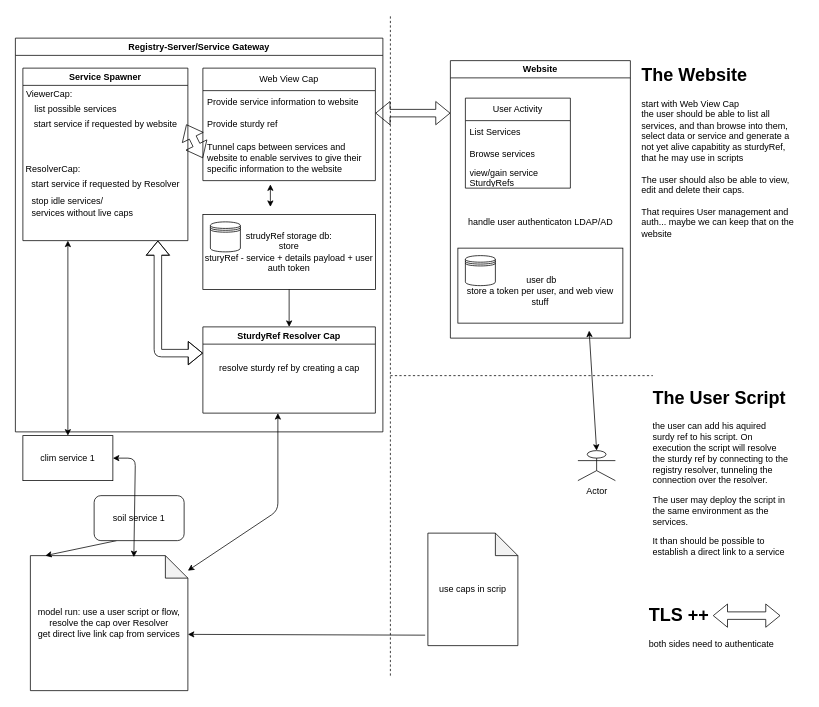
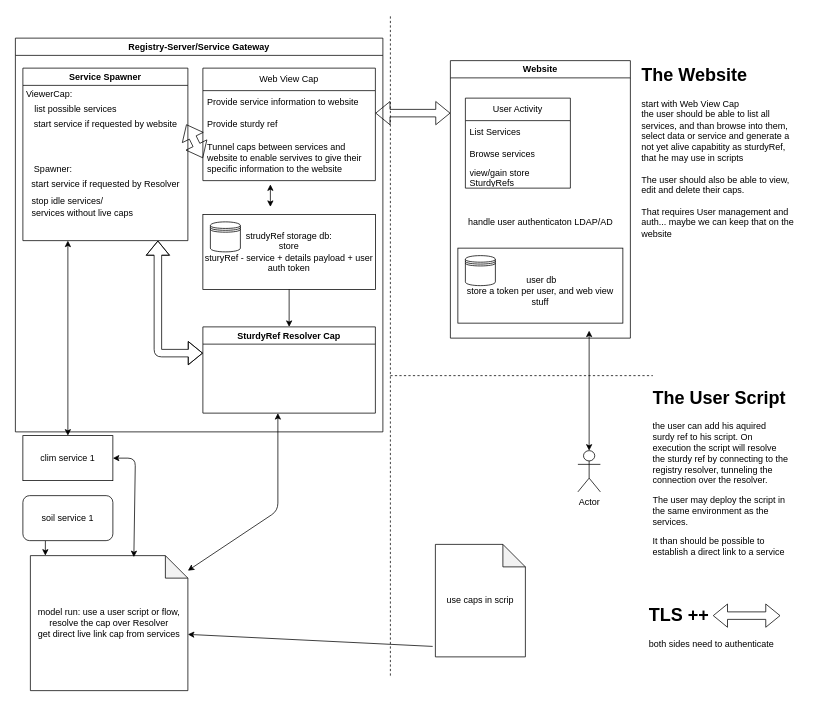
- <mxCell id="26" value="ResolverCap:" style="text;html=1;align=center;verticalAlign=middle;resizable=0;points=[];autosize=1;strokeColor=none;fillColor=none;" vertex="1" parent="20"><mxGeometry x="-10" y="120" width="100" height="30" as="geometry" /></mxCell>
+ <mxCell id="26" value="Spawner:" style="text;html=1;align=center;verticalAlign=middle;resizable=0;points=[];autosize=1;strokeColor=none;fillColor=none;" vertex="1" parent="20"><mxGeometry x="-10" y="120" width="100" height="30" as="geometry" /></mxCell>
- <mxCell id="6" value="view/gain service SturdyRefs" style="text;strokeColor=none;fillColor=none;align=left;verticalAlign=middle;spacingLeft=4;spacingRight=4;overflow=hidden;points=[[0,0.5],[1,0.5]];portConstraint=eastwest;rotatable=0;whiteSpace=wrap;html=1;" vertex="1" parent="3"><mxGeometry y="90" width="140" height="30" as="geometry" /></mxCell>
+ <mxCell id="6" value="view/gain store SturdyRefs" style="text;strokeColor=none;fillColor=none;align=left;verticalAlign=middle;spacingLeft=4;spacingRight=4;overflow=hidden;points=[[0,0.5],[1,0.5]];portConstraint=eastwest;rotatable=0;whiteSpace=wrap;html=1;" vertex="1" parent="3"><mxGeometry y="90" width="140" height="30" as="geometry" /></mxCell>
- <mxCell id="17" value="resolve sturdy ref by creating a cap" style="text;html=1;align=center;verticalAlign=middle;resizable=0;points=[];autosize=1;strokeColor=none;fillColor=none;" vertex="1" parent="16"><mxGeometry x="10" y="40" width="210" height="30" as="geometry" /></mxCell>
- <mxCell id="31" value="Actor" style="shape=umlActor;verticalLabelPosition=bottom;verticalAlign=top;html=1;outlineConnect=0;" vertex="1" parent="1"><mxGeometry x="770" y="600" width="50" height="40" as="geometry" /></mxCell>
+ <mxCell id="31" value="Actor" style="shape=umlActor;verticalLabelPosition=bottom;verticalAlign=top;html=1;outlineConnect=0;" vertex="1" parent="1"><mxGeometry x="770" y="600" width="30" height="55" as="geometry" /></mxCell>
- <mxCell id="42" value="soil service 1" style="rounded=1;whiteSpace=wrap;html=1;" vertex="1" parent="1"><mxGeometry x="125" y="660" width="120" height="60" as="geometry" /></mxCell>
+ <mxCell id="42" value="soil service 1" style="rounded=1;whiteSpace=wrap;html=1;" vertex="1" parent="1"><mxGeometry x="30" y="660" width="120" height="60" as="geometry" /></mxCell>
- <mxCell id="32" value="use caps in scrip" style="shape=note;whiteSpace=wrap;html=1;backgroundOutline=1;darkOpacity=0.05;" vertex="1" parent="1"><mxGeometry x="570" y="710" width="120" height="150" as="geometry" /></mxCell>
+ <mxCell id="32" value="use caps in scrip" style="shape=note;whiteSpace=wrap;html=1;backgroundOutline=1;darkOpacity=0.05;" vertex="1" parent="1"><mxGeometry x="580" y="725" width="120" height="150" as="geometry" /></mxCell>
